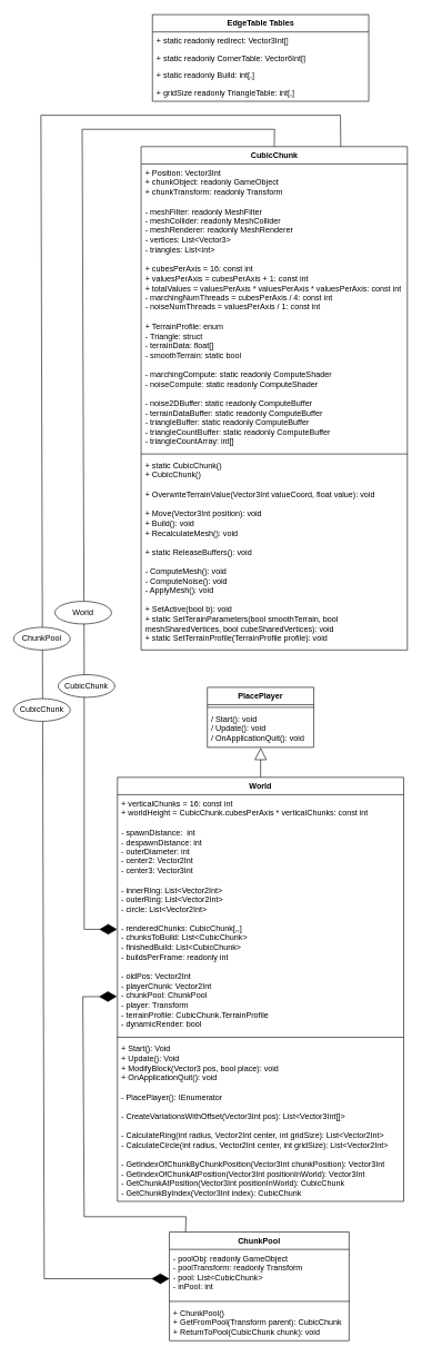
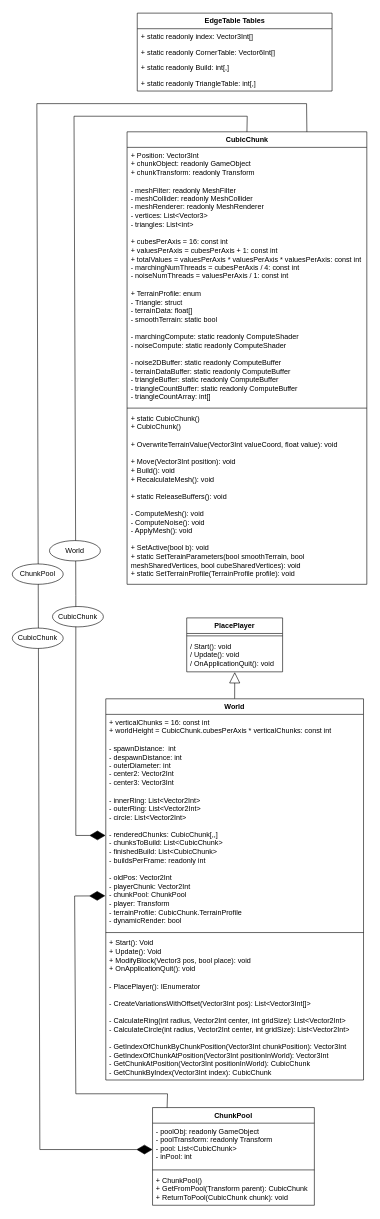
- <mxCell id="22" value="+ static readonly redirect: Vector3Int[]" style="text;strokeColor=none;fillColor=none;align=left;verticalAlign=top;spacingLeft=4;spacingRight=4;overflow=hidden;rotatable=0;points=[[0,0.5],[1,0.5]];portConstraint=eastwest;whiteSpace=wrap;html=1;fontSize=12;" parent="21" vertex="1"><mxGeometry y="26" width="325" height="26" as="geometry" /></mxCell>
+ <mxCell id="22" value="+ static readonly index: Vector3Int[]" style="text;strokeColor=none;fillColor=none;align=left;verticalAlign=top;spacingLeft=4;spacingRight=4;overflow=hidden;rotatable=0;points=[[0,0.5],[1,0.5]];portConstraint=eastwest;whiteSpace=wrap;html=1;fontSize=12;" parent="21" vertex="1"><mxGeometry y="26" width="325" height="26" as="geometry" /></mxCell>
- <mxCell id="25" value="+ gridSize readonly TriangleTable: int[,]" style="text;strokeColor=none;fillColor=none;align=left;verticalAlign=top;spacingLeft=4;spacingRight=4;overflow=hidden;rotatable=0;points=[[0,0.5],[1,0.5]];portConstraint=eastwest;whiteSpace=wrap;html=1;fontSize=12;" parent="21" vertex="1"><mxGeometry y="104" width="325" height="26" as="geometry" /></mxCell>
+ <mxCell id="25" value="+ static readonly TriangleTable: int[,]" style="text;strokeColor=none;fillColor=none;align=left;verticalAlign=top;spacingLeft=4;spacingRight=4;overflow=hidden;rotatable=0;points=[[0,0.5],[1,0.5]];portConstraint=eastwest;whiteSpace=wrap;html=1;fontSize=12;" parent="21" vertex="1"><mxGeometry y="104" width="325" height="26" as="geometry" /></mxCell>
